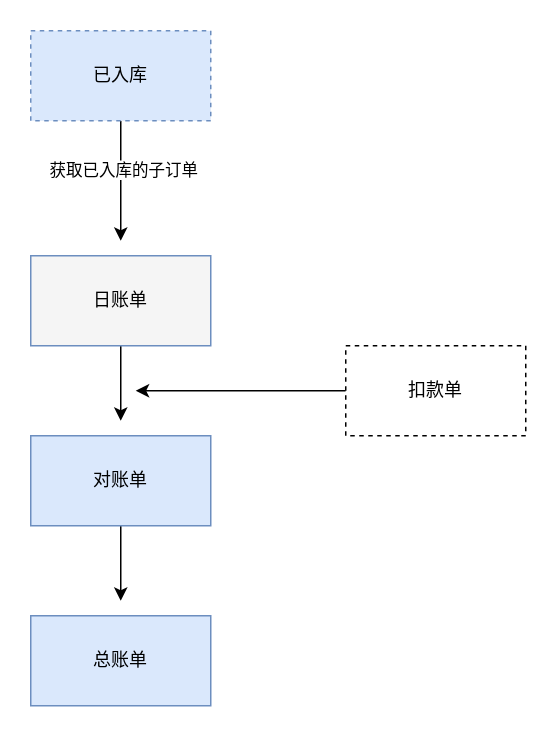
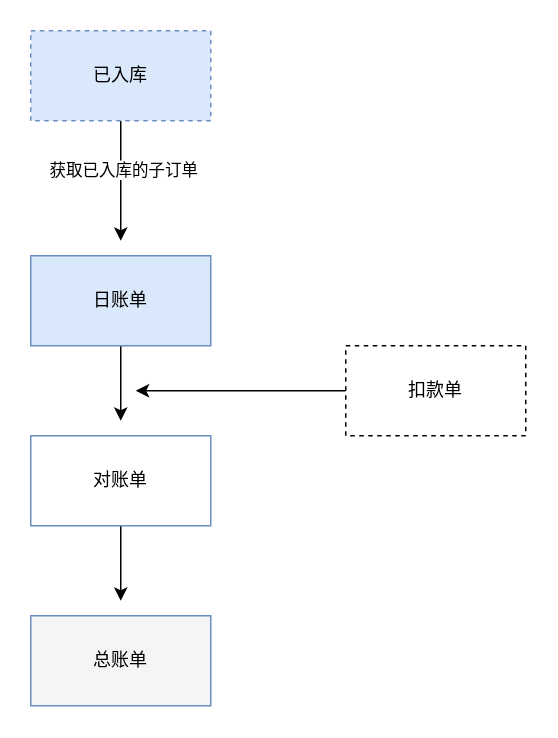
- <mxCell id="6" value="日账单" style="rounded=0;whiteSpace=wrap;html=1;fillColor=#f5f5f5;strokeColor=#6c8ebf;" parent="1" vertex="1"><mxGeometry x="20" y="170" width="120" height="60" as="geometry" /></mxCell>
+ <mxCell id="6" value="日账单" style="rounded=0;whiteSpace=wrap;html=1;fillColor=#dae8fc;strokeColor=#6c8ebf;" parent="1" vertex="1"><mxGeometry x="20" y="170" width="120" height="60" as="geometry" /></mxCell>
- <mxCell id="8" value="对账单" style="rounded=0;whiteSpace=wrap;html=1;fillColor=#dae8fc;strokeColor=#6c8ebf;" parent="1" vertex="1"><mxGeometry x="20" y="290" width="120" height="60" as="geometry" /></mxCell>
+ <mxCell id="8" value="对账单" style="rounded=0;whiteSpace=wrap;html=1;fillColor=#ffffff;strokeColor=#6c8ebf;" parent="1" vertex="1"><mxGeometry x="20" y="290" width="120" height="60" as="geometry" /></mxCell>
- <mxCell id="9" value="总账单" style="rounded=0;whiteSpace=wrap;html=1;fillColor=#dae8fc;strokeColor=#6c8ebf;" parent="1" vertex="1"><mxGeometry x="20" y="410" width="120" height="60" as="geometry" /></mxCell>
+ <mxCell id="9" value="总账单" style="rounded=0;whiteSpace=wrap;html=1;fillColor=#f5f5f5;strokeColor=#6c8ebf;" parent="1" vertex="1"><mxGeometry x="20" y="410" width="120" height="60" as="geometry" /></mxCell>
